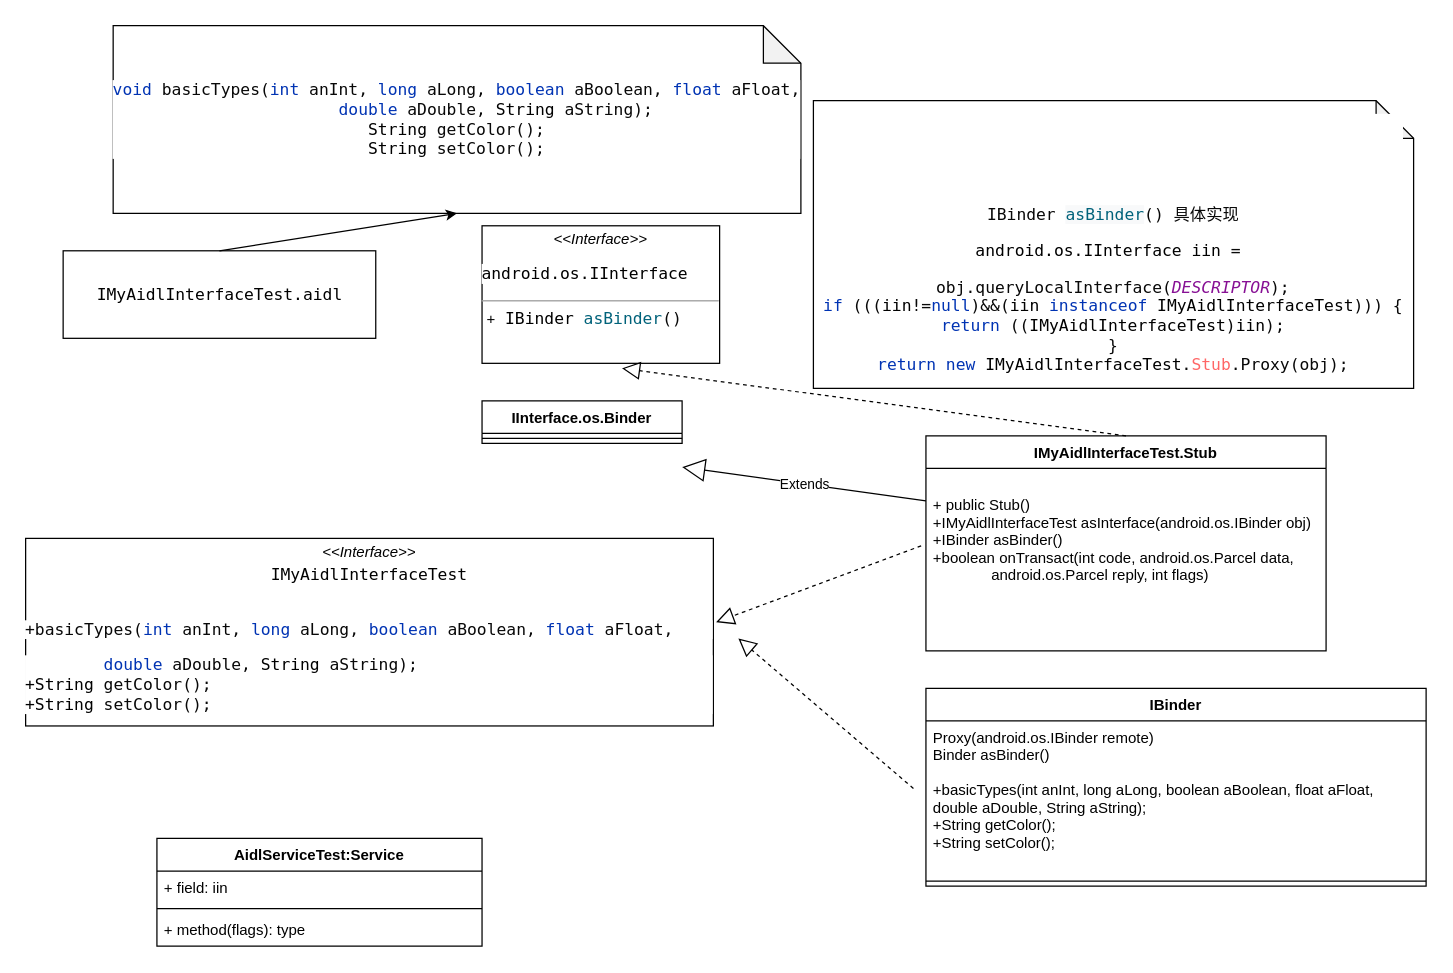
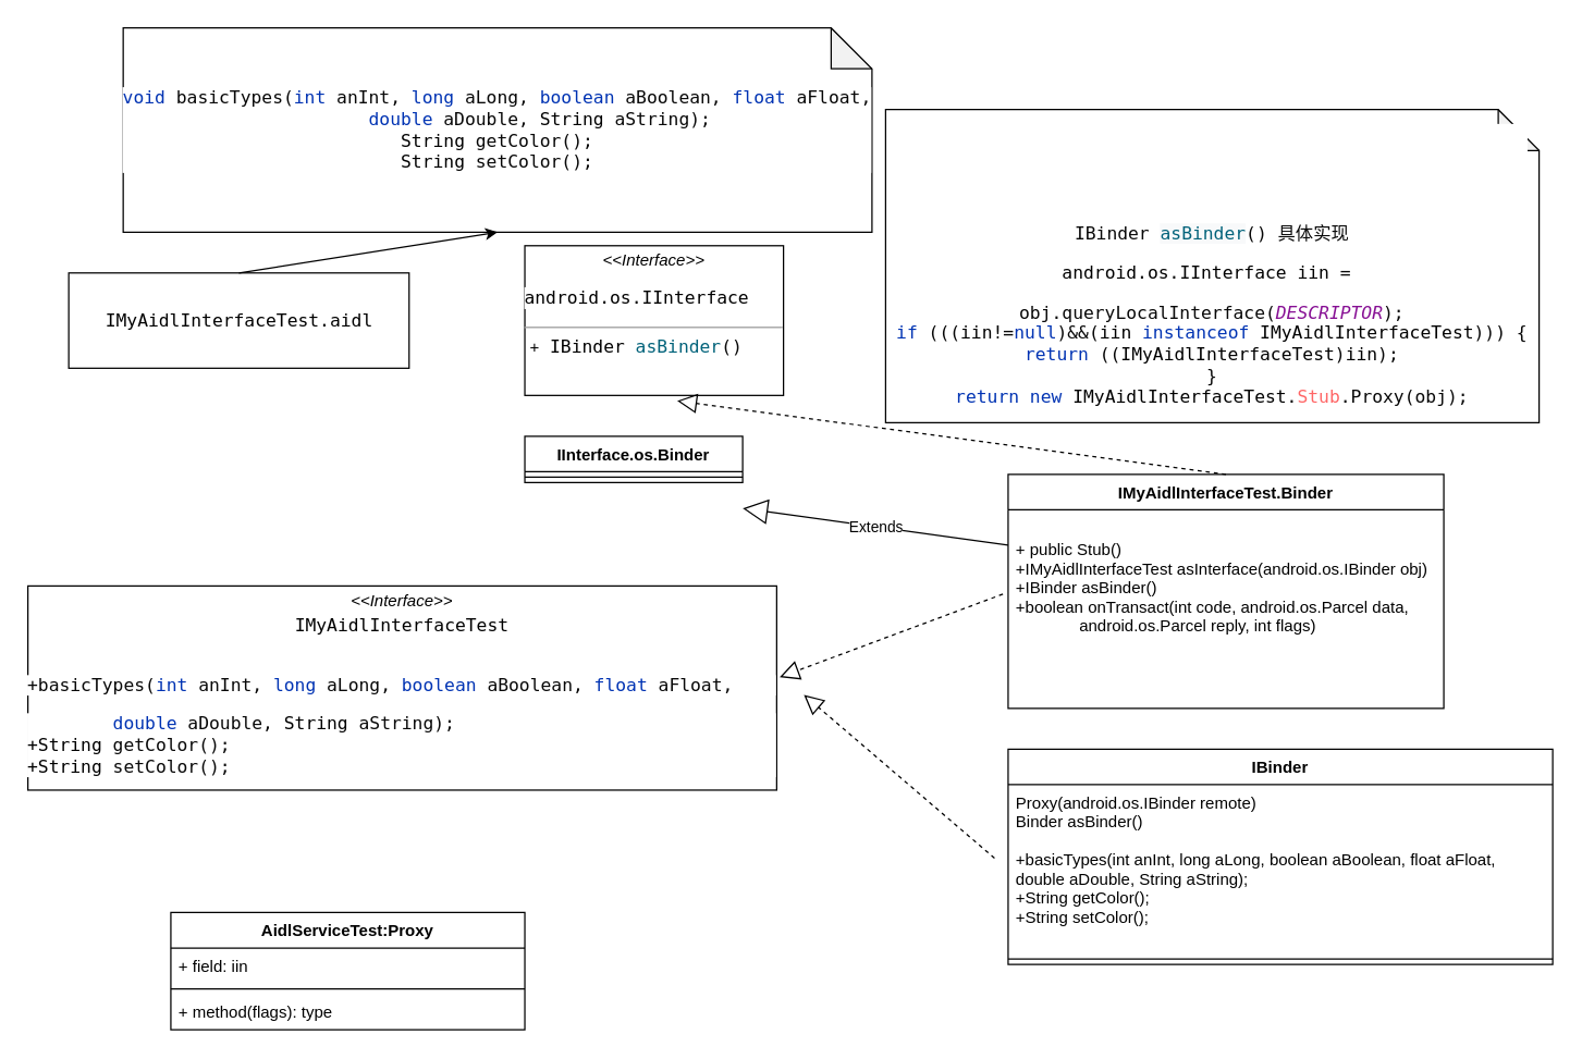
- <mxCell id="12" value="IMyAidlInterfaceTest.Stub" style="swimlane;fontStyle=1;align=center;verticalAlign=top;childLayout=stackLayout;horizontal=1;startSize=26;horizontalStack=0;resizeParent=1;resizeParentMax=0;resizeLast=0;collapsible=1;marginBottom=0;" vertex="1" parent="1"><mxGeometry x="740" y="348" width="320" height="172" as="geometry" /></mxCell>
+ <mxCell id="12" value="IMyAidlInterfaceTest.Binder" style="swimlane;fontStyle=1;align=center;verticalAlign=top;childLayout=stackLayout;horizontal=1;startSize=26;horizontalStack=0;resizeParent=1;resizeParentMax=0;resizeLast=0;collapsible=1;marginBottom=0;" vertex="1" parent="1"><mxGeometry x="740" y="348" width="320" height="172" as="geometry" /></mxCell>
- <mxCell id="5" value="AidlServiceTest:Service" style="swimlane;fontStyle=1;align=center;verticalAlign=top;childLayout=stackLayout;horizontal=1;startSize=26;horizontalStack=0;resizeParent=1;resizeParentMax=0;resizeLast=0;collapsible=1;marginBottom=0;" vertex="1" parent="1"><mxGeometry x="125" y="670" width="260" height="86" as="geometry" /></mxCell>
+ <mxCell id="5" value="AidlServiceTest:Proxy" style="swimlane;fontStyle=1;align=center;verticalAlign=top;childLayout=stackLayout;horizontal=1;startSize=26;horizontalStack=0;resizeParent=1;resizeParentMax=0;resizeLast=0;collapsible=1;marginBottom=0;" vertex="1" parent="1"><mxGeometry x="125" y="670" width="260" height="86" as="geometry" /></mxCell>
